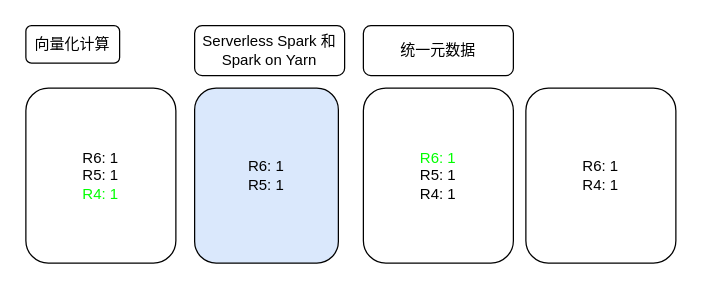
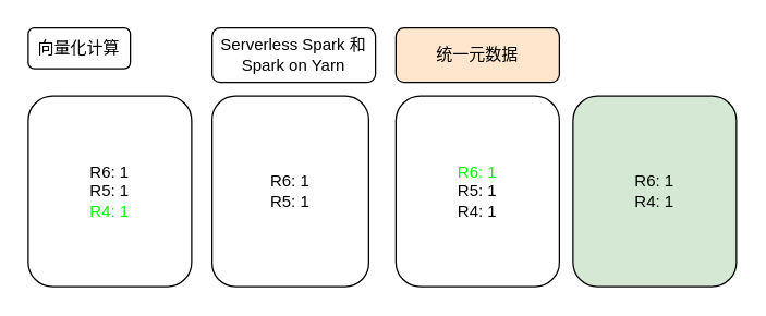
- <mxCell id="4" value="统一元数据" style="rounded=1;whiteSpace=wrap;html=1;" vertex="1" parent="1"><mxGeometry x="290" y="20" width="120" height="40" as="geometry" /></mxCell>
+ <mxCell id="4" value="统一元数据" style="rounded=1;whiteSpace=wrap;html=1;fillColor=#ffe6cc;" vertex="1" parent="1"><mxGeometry x="290" y="20" width="120" height="40" as="geometry" /></mxCell>
- <mxCell id="6" value="R6: 1&lt;div&gt;R5: 1&lt;/div&gt;" style="rounded=1;whiteSpace=wrap;html=1;fillColor=#dae8fc;" vertex="1" parent="1"><mxGeometry x="155" y="70" width="115" height="140" as="geometry" /></mxCell>
+ <mxCell id="6" value="R6: 1&lt;div&gt;R5: 1&lt;/div&gt;" style="rounded=1;whiteSpace=wrap;html=1;" vertex="1" parent="1"><mxGeometry x="155" y="70" width="115" height="140" as="geometry" /></mxCell>
- <mxCell id="8" value="R6: 1&lt;br&gt;&lt;div&gt;R4: 1&lt;/div&gt;" style="rounded=1;whiteSpace=wrap;html=1;" vertex="1" parent="1"><mxGeometry x="420" y="70" width="120" height="140" as="geometry" /></mxCell>
+ <mxCell id="8" value="R6: 1&lt;br&gt;&lt;div&gt;R4: 1&lt;/div&gt;" style="rounded=1;whiteSpace=wrap;html=1;fillColor=#d5e8d4;" vertex="1" parent="1"><mxGeometry x="420" y="70" width="120" height="140" as="geometry" /></mxCell>
